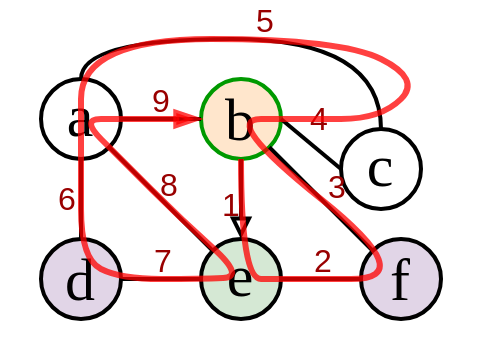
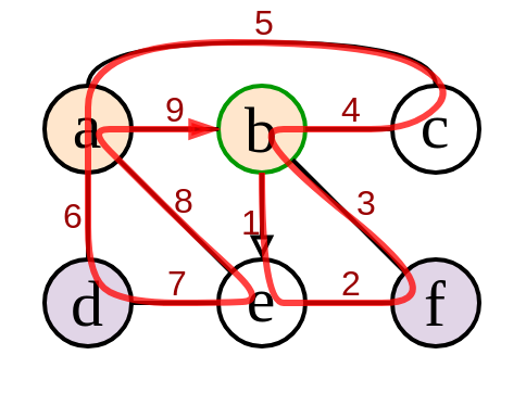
- <mxCell id="3" value="a" style="ellipse;whiteSpace=wrap;html=1;aspect=fixed;strokeWidth=2;fontFamily=Times New Roman;fontSize=30;spacingTop=-5;container=0;" parent="2" vertex="1"><mxGeometry width="40" height="40" as="geometry" /></mxCell>
+ <mxCell id="3" value="a" style="ellipse;whiteSpace=wrap;html=1;aspect=fixed;strokeWidth=2;fontFamily=Times New Roman;fontSize=30;spacingTop=-5;container=0;fillColor=#ffe6cc;" parent="2" vertex="1"><mxGeometry width="40" height="40" as="geometry" /></mxCell>
- <mxCell id="7" value="c" style="ellipse;whiteSpace=wrap;html=1;aspect=fixed;strokeWidth=2;fontFamily=Times New Roman;fontSize=30;spacingTop=-5;container=0;" parent="2" vertex="1"><mxGeometry x="150" y="25" width="40" height="40" as="geometry" /></mxCell>
+ <mxCell id="7" value="c" style="ellipse;whiteSpace=wrap;html=1;aspect=fixed;strokeWidth=2;fontFamily=Times New Roman;fontSize=30;spacingTop=-5;container=0;" parent="2" vertex="1"><mxGeometry x="160" width="40" height="40" as="geometry" /></mxCell>
- <mxCell id="15" value="e" style="ellipse;whiteSpace=wrap;html=1;aspect=fixed;strokeWidth=2;fontFamily=Times New Roman;fontSize=30;spacingTop=-5;container=0;fillColor=#d5e8d4;" parent="2" vertex="1"><mxGeometry x="80" y="80" width="40" height="40" as="geometry" /></mxCell>
+ <mxCell id="15" value="e" style="ellipse;whiteSpace=wrap;html=1;aspect=fixed;strokeWidth=2;fontFamily=Times New Roman;fontSize=30;spacingTop=-5;container=0;" parent="2" vertex="1"><mxGeometry x="80" y="80" width="40" height="40" as="geometry" /></mxCell>
